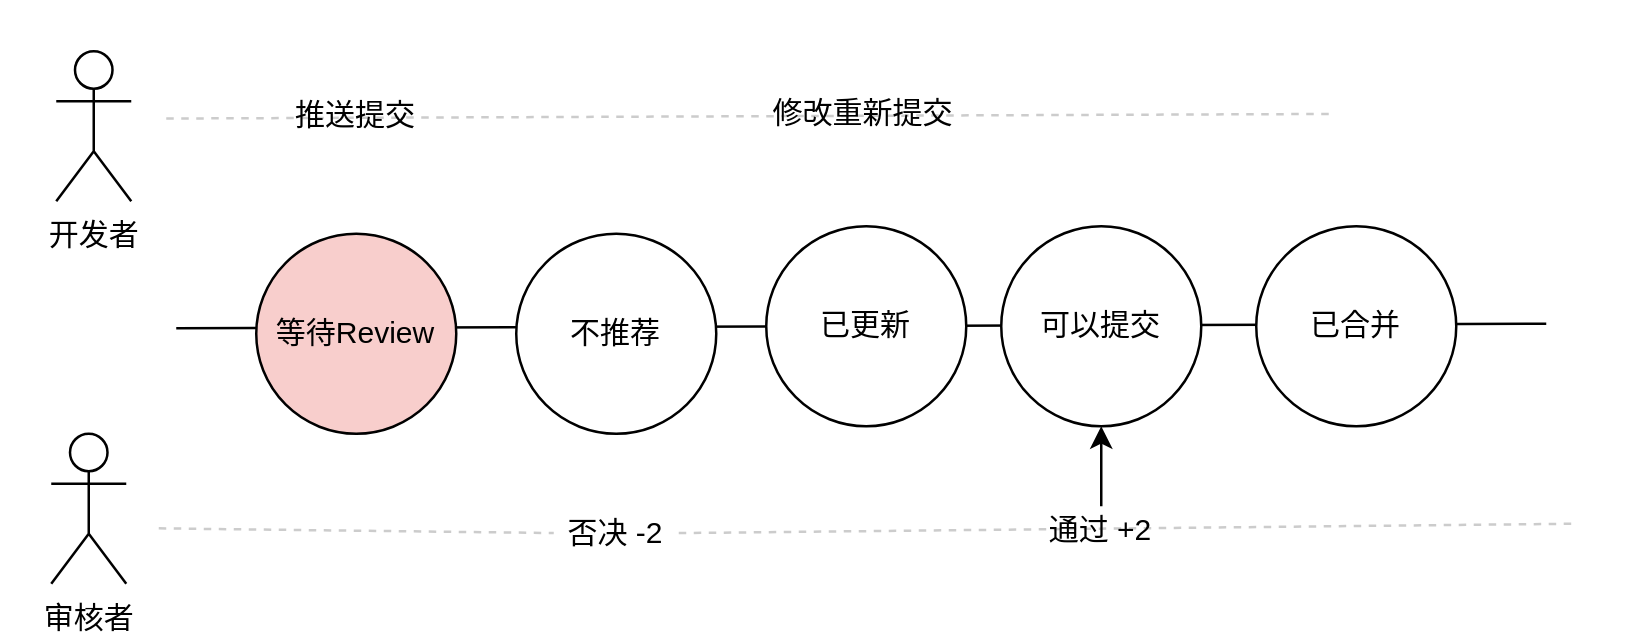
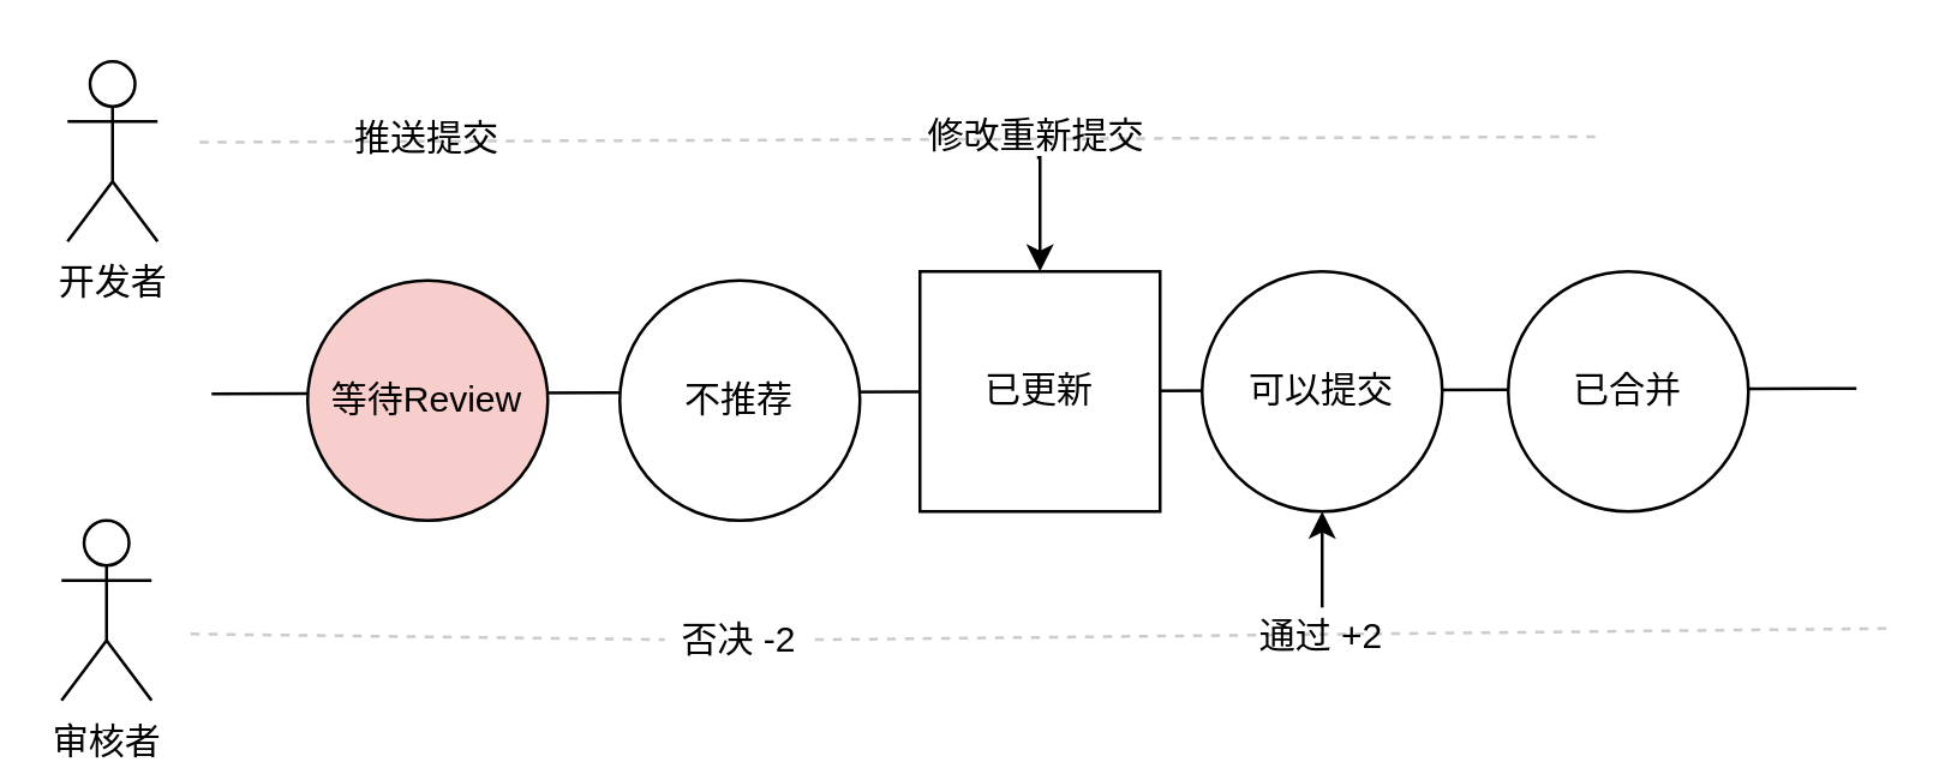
+ <mxCell id="13" style="edgeStyle=orthogonalEdgeStyle;rounded=0;orthogonalLoop=1;jettySize=auto;html=1;exitX=0.5;exitY=1;exitDx=0;exitDy=0;entryX=0.5;entryY=0;entryDx=0;entryDy=0;strokeColor=#000000;" edge="1" parent="1" source="14" target="12"><mxGeometry relative="1" as="geometry" /></mxCell>
- <mxCell id="12" value="已更新" style="ellipse;whiteSpace=wrap;html=1;aspect=fixed;" vertex="1" parent="1"><mxGeometry x="306" y="90" width="80" height="80" as="geometry" /></mxCell>
+ <mxCell id="12" value="已更新" style="whiteSpace=wrap;html=1;aspect=fixed;rounded=0;" vertex="1" parent="1"><mxGeometry x="306" y="90" width="80" height="80" as="geometry" /></mxCell>
